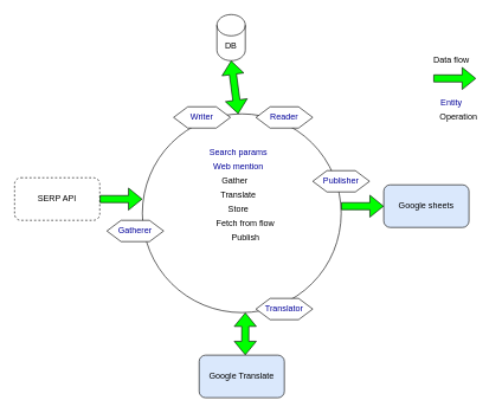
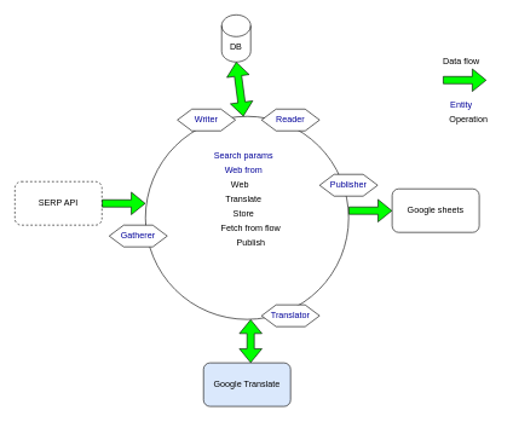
- <mxCell id="13" value="Web mention&lt;br&gt;" style="text;html=1;resizable=0;autosize=1;align=center;verticalAlign=middle;points=[];fillColor=none;strokeColor=none;rounded=0;fontColor=#000099;" vertex="1" parent="1"><mxGeometry x="290" y="220" width="90" height="30" as="geometry" /></mxCell>
+ <mxCell id="13" value="Web from&lt;br&gt;" style="text;html=1;resizable=0;autosize=1;align=center;verticalAlign=middle;points=[];fillColor=none;strokeColor=none;rounded=0;fontColor=#000099;" vertex="1" parent="1"><mxGeometry x="290" y="220" width="90" height="30" as="geometry" /></mxCell>
- <mxCell id="19" value="Gather&lt;br&gt;" style="text;html=1;resizable=0;autosize=1;align=center;verticalAlign=middle;points=[];fillColor=none;strokeColor=none;rounded=0;" vertex="1" parent="1"><mxGeometry x="300" y="240" width="60" height="30" as="geometry" /></mxCell>
+ <mxCell id="19" value="Web&lt;br&gt;" style="text;html=1;resizable=0;autosize=1;align=center;verticalAlign=middle;points=[];fillColor=none;strokeColor=none;rounded=0;" vertex="1" parent="1"><mxGeometry x="300" y="240" width="60" height="30" as="geometry" /></mxCell>
- <mxCell id="3" value="Google sheets" style="rounded=1;whiteSpace=wrap;html=1;fillColor=#dae8fc;" vertex="1" parent="1"><mxGeometry x="540" y="260" width="120" height="60" as="geometry" /></mxCell>
+ <mxCell id="3" value="Google sheets" style="rounded=1;whiteSpace=wrap;html=1;" vertex="1" parent="1"><mxGeometry x="540" y="260" width="120" height="60" as="geometry" /></mxCell>
